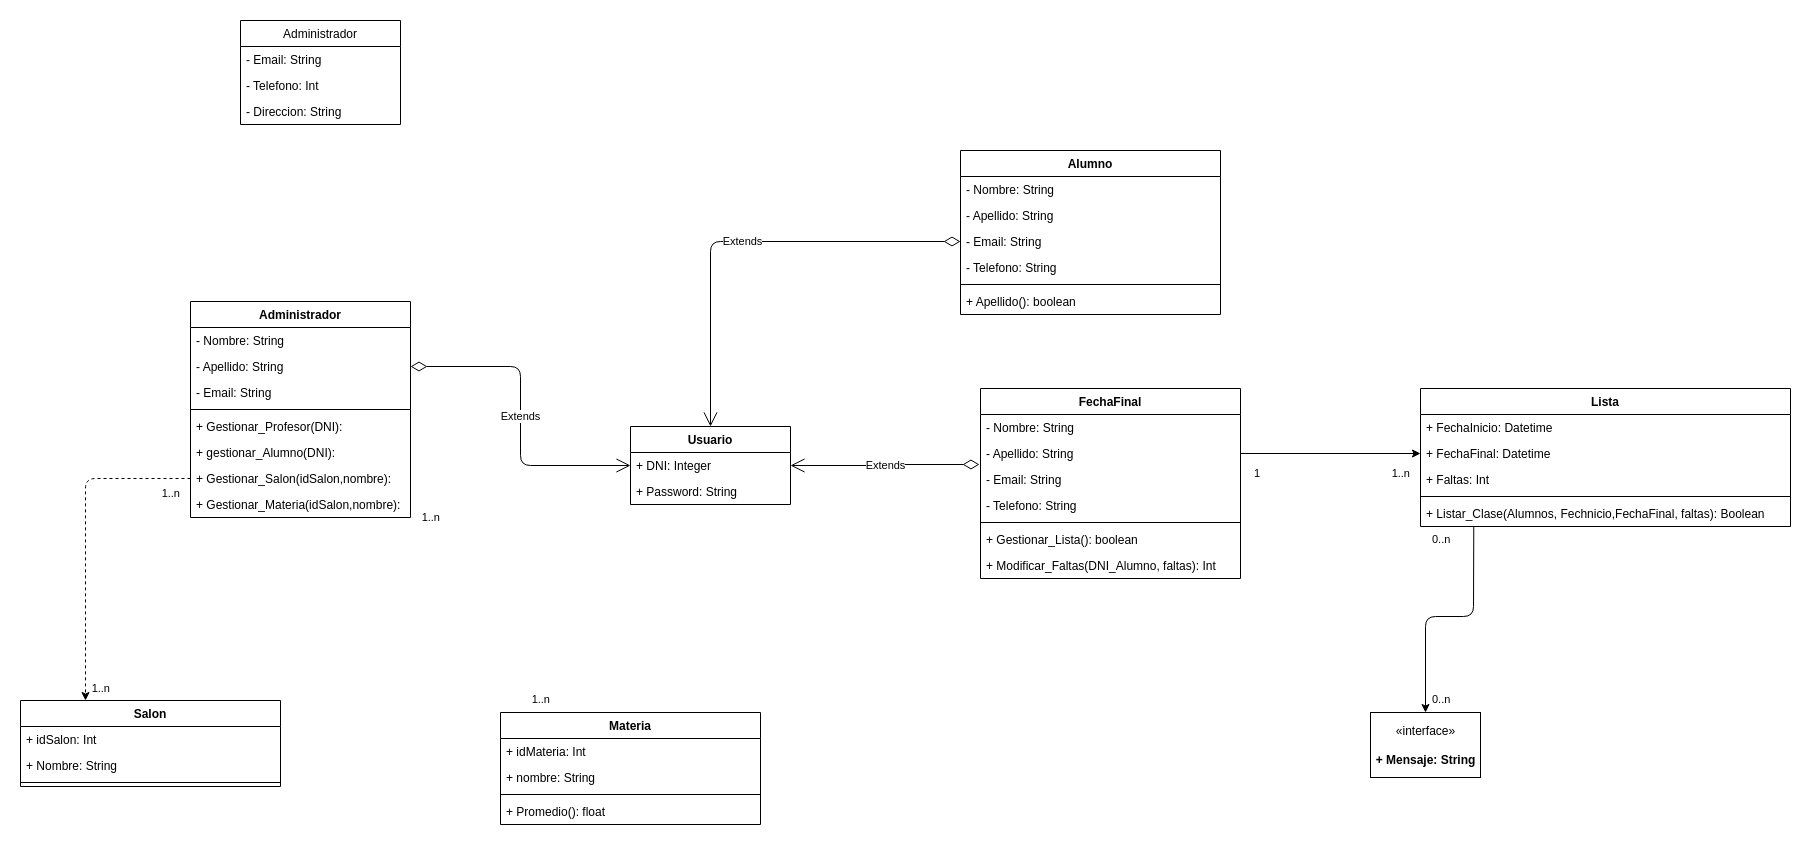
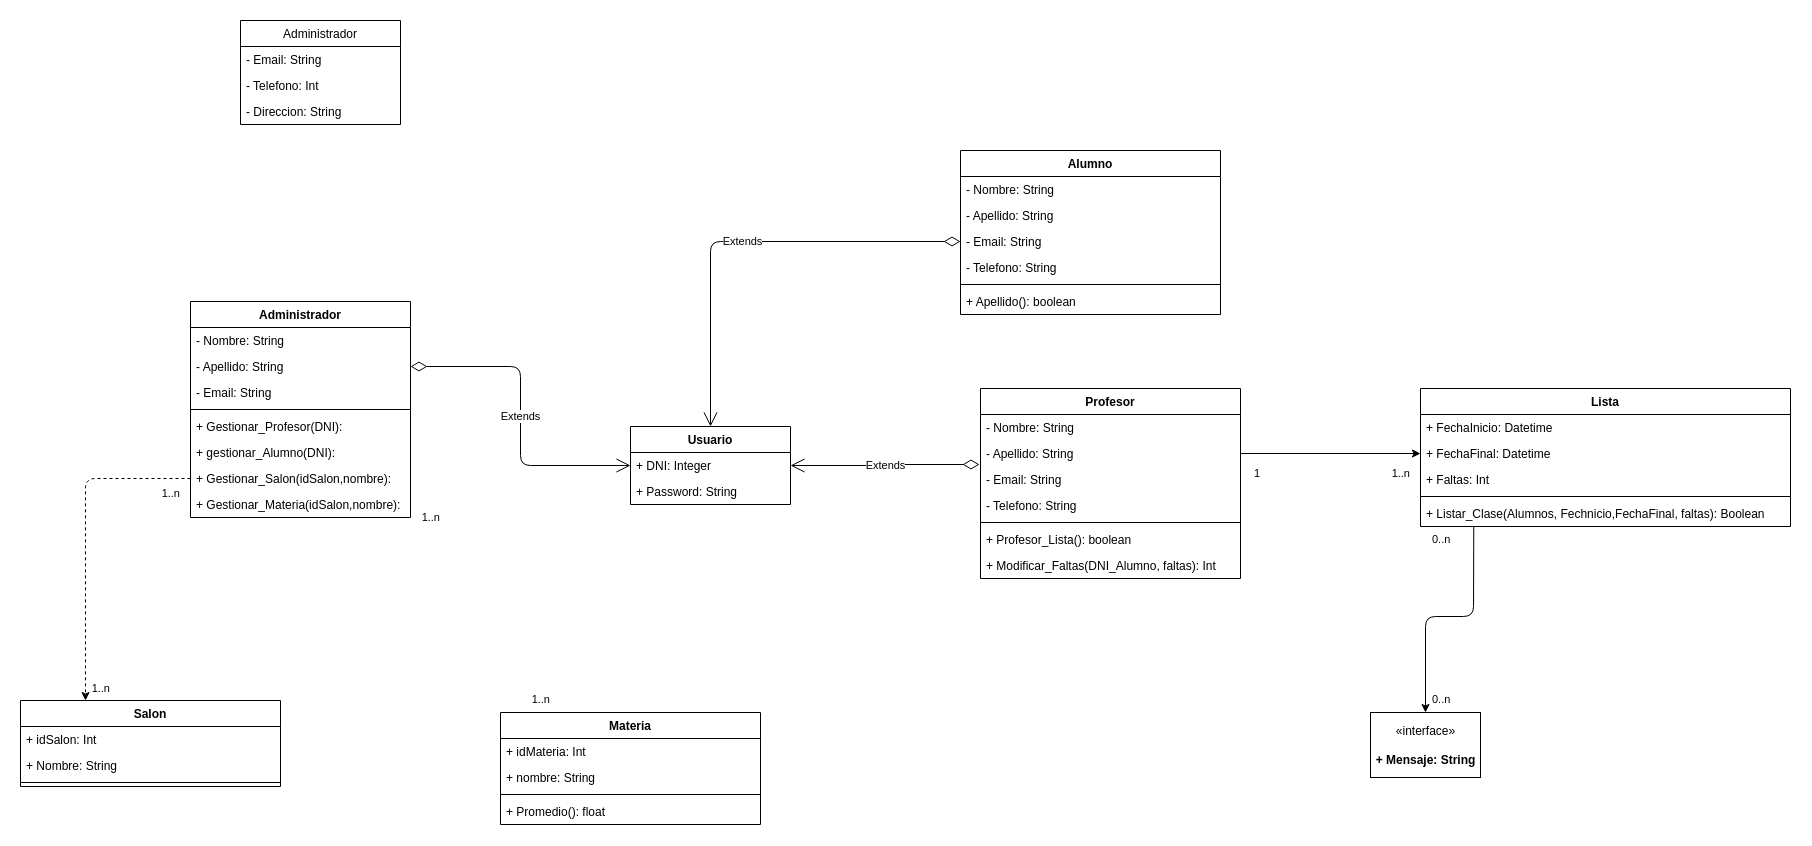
- <mxCell id="38" value="FechaFinal" style="swimlane;fontStyle=1;align=center;verticalAlign=top;childLayout=stackLayout;horizontal=1;startSize=26;horizontalStack=0;resizeParent=1;resizeParentMax=0;resizeLast=0;collapsible=1;marginBottom=0;" vertex="1" parent="1"><mxGeometry x="980" y="388" width="260" height="190" as="geometry" /></mxCell>
+ <mxCell id="38" value="Profesor" style="swimlane;fontStyle=1;align=center;verticalAlign=top;childLayout=stackLayout;horizontal=1;startSize=26;horizontalStack=0;resizeParent=1;resizeParentMax=0;resizeLast=0;collapsible=1;marginBottom=0;" vertex="1" parent="1"><mxGeometry x="980" y="388" width="260" height="190" as="geometry" /></mxCell>
- <mxCell id="44" value="+ Gestionar_Lista(): boolean" style="text;strokeColor=none;fillColor=none;align=left;verticalAlign=top;spacingLeft=4;spacingRight=4;overflow=hidden;rotatable=0;points=[[0,0.5],[1,0.5]];portConstraint=eastwest;" vertex="1" parent="38"><mxGeometry y="138" width="260" height="26" as="geometry" /></mxCell>
+ <mxCell id="44" value="+ Profesor_Lista(): boolean" style="text;strokeColor=none;fillColor=none;align=left;verticalAlign=top;spacingLeft=4;spacingRight=4;overflow=hidden;rotatable=0;points=[[0,0.5],[1,0.5]];portConstraint=eastwest;" vertex="1" parent="38"><mxGeometry y="138" width="260" height="26" as="geometry" /></mxCell>
